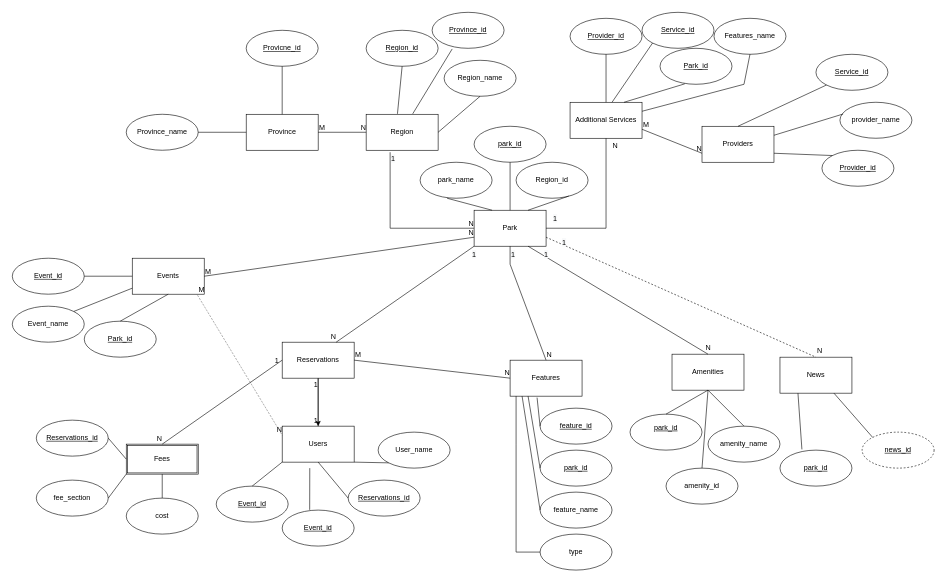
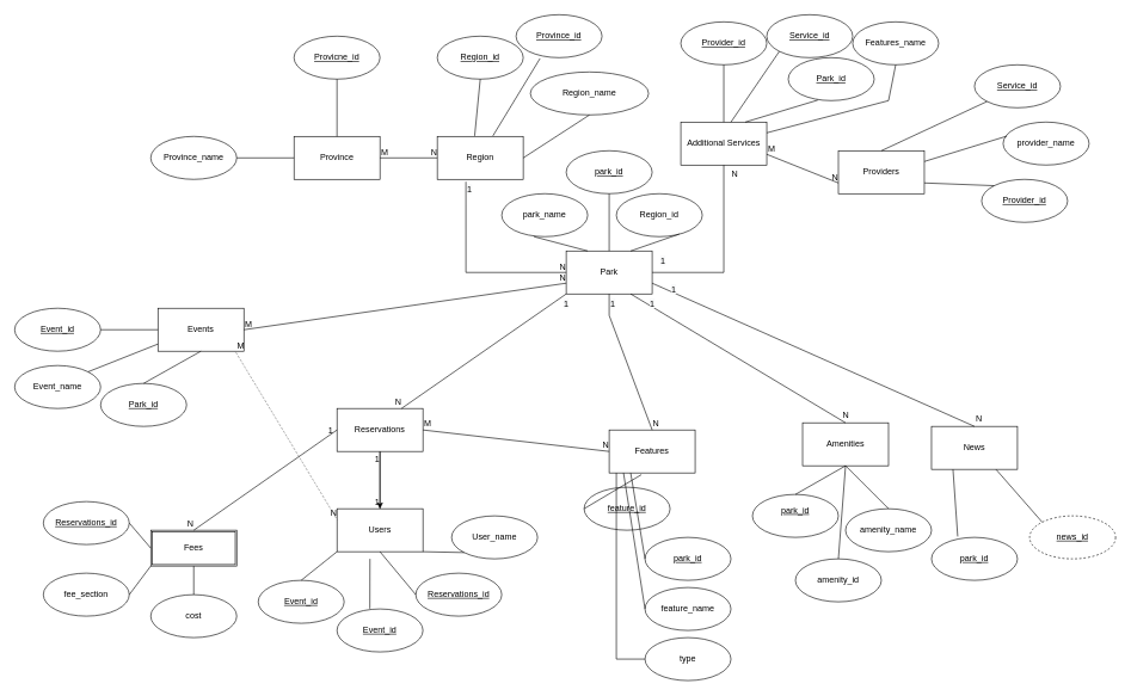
- <mxCell id="6" value="Region_name" style="ellipse;whiteSpace=wrap;html=1;rounded=0;" vertex="1" parent="1"><mxGeometry x="740" y="100" width="120" height="60" as="geometry" /></mxCell>
+ <mxCell id="6" value="Region_name" style="ellipse;whiteSpace=wrap;html=1;rounded=0;" vertex="1" parent="1"><mxGeometry x="740" y="100" width="165" height="60" as="geometry" /></mxCell>
- <mxCell id="104" value="" style="endArrow=none;html=1;rounded=0;exitX=1;exitY=0.75;exitDx=0;exitDy=0;entryX=0.5;entryY=0;entryDx=0;entryDy=0;dashed=1;" edge="1" parent="1" source="2" target="39"><mxGeometry relative="1" as="geometry"><mxPoint x="1070" y="500" as="sourcePoint" /><mxPoint x="1370" y="590" as="targetPoint" /></mxGeometry></mxCell>
+ <mxCell id="104" value="" style="endArrow=none;html=1;rounded=0;exitX=1;exitY=0.75;exitDx=0;exitDy=0;entryX=0.5;entryY=0;entryDx=0;entryDy=0;" edge="1" parent="1" source="2" target="39"><mxGeometry relative="1" as="geometry"><mxPoint x="1070" y="500" as="sourcePoint" /><mxPoint x="1370" y="590" as="targetPoint" /></mxGeometry></mxCell>
- <mxCell id="40" value="&lt;u&gt;feature_id&lt;/u&gt;" style="ellipse;whiteSpace=wrap;html=1;rounded=0;" vertex="1" parent="1"><mxGeometry x="900" y="680" width="120" height="60" as="geometry" /></mxCell>
+ <mxCell id="40" value="&lt;u&gt;feature_id&lt;/u&gt;" style="ellipse;whiteSpace=wrap;html=1;rounded=0;" vertex="1" parent="1"><mxGeometry x="815" y="680" width="120" height="60" as="geometry" /></mxCell>
